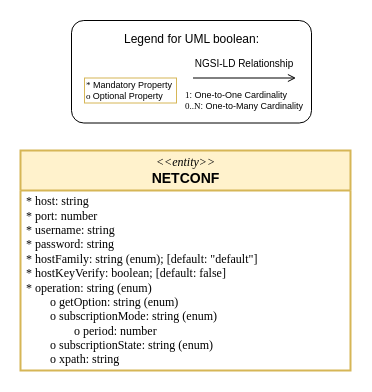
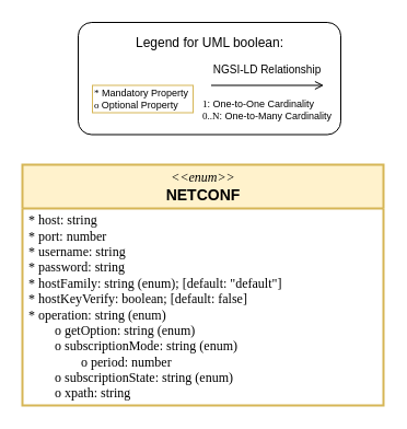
- <mxCell id="2" value="&lt;font style=&quot;font-size: 12px;&quot; face=&quot;Tahoma&quot;&gt;&amp;lt;&amp;lt;entity&amp;gt;&amp;gt;&lt;/font&gt;&lt;br&gt;&lt;span style=&quot;font-style: normal;&quot;&gt;&lt;b&gt;NETCONF&lt;/b&gt;&lt;/span&gt;" style="swimlane;childLayout=stackLayout;horizontal=1;startSize=40;horizontalStack=0;rounded=0;fontSize=14;fontStyle=2;strokeWidth=2;resizeParent=0;resizeLast=1;shadow=0;dashed=0;align=center;fillColor=#fff2cc;strokeColor=#d6b656;spacingBottom=2;arcSize=19;fixDash=0;autosize=1;container=1;backgroundOutline=0;enumerate=0;noLabel=0;html=1;" parent="1" vertex="1"><mxGeometry x="20" y="150" width="330" height="220" as="geometry" /></mxCell>
+ <mxCell id="2" value="&lt;font style=&quot;font-size: 12px;&quot; face=&quot;Tahoma&quot;&gt;&amp;lt;&amp;lt;enum&amp;gt;&amp;gt;&lt;/font&gt;&lt;br&gt;&lt;span style=&quot;font-style: normal;&quot;&gt;&lt;b&gt;NETCONF&lt;/b&gt;&lt;/span&gt;" style="swimlane;childLayout=stackLayout;horizontal=1;startSize=40;horizontalStack=0;rounded=0;fontSize=14;fontStyle=2;strokeWidth=2;resizeParent=0;resizeLast=1;shadow=0;dashed=0;align=center;fillColor=#fff2cc;strokeColor=#d6b656;spacingBottom=2;arcSize=19;fixDash=0;autosize=1;container=1;backgroundOutline=0;enumerate=0;noLabel=0;html=1;" parent="1" vertex="1"><mxGeometry x="20" y="150" width="330" height="220" as="geometry" /></mxCell>
